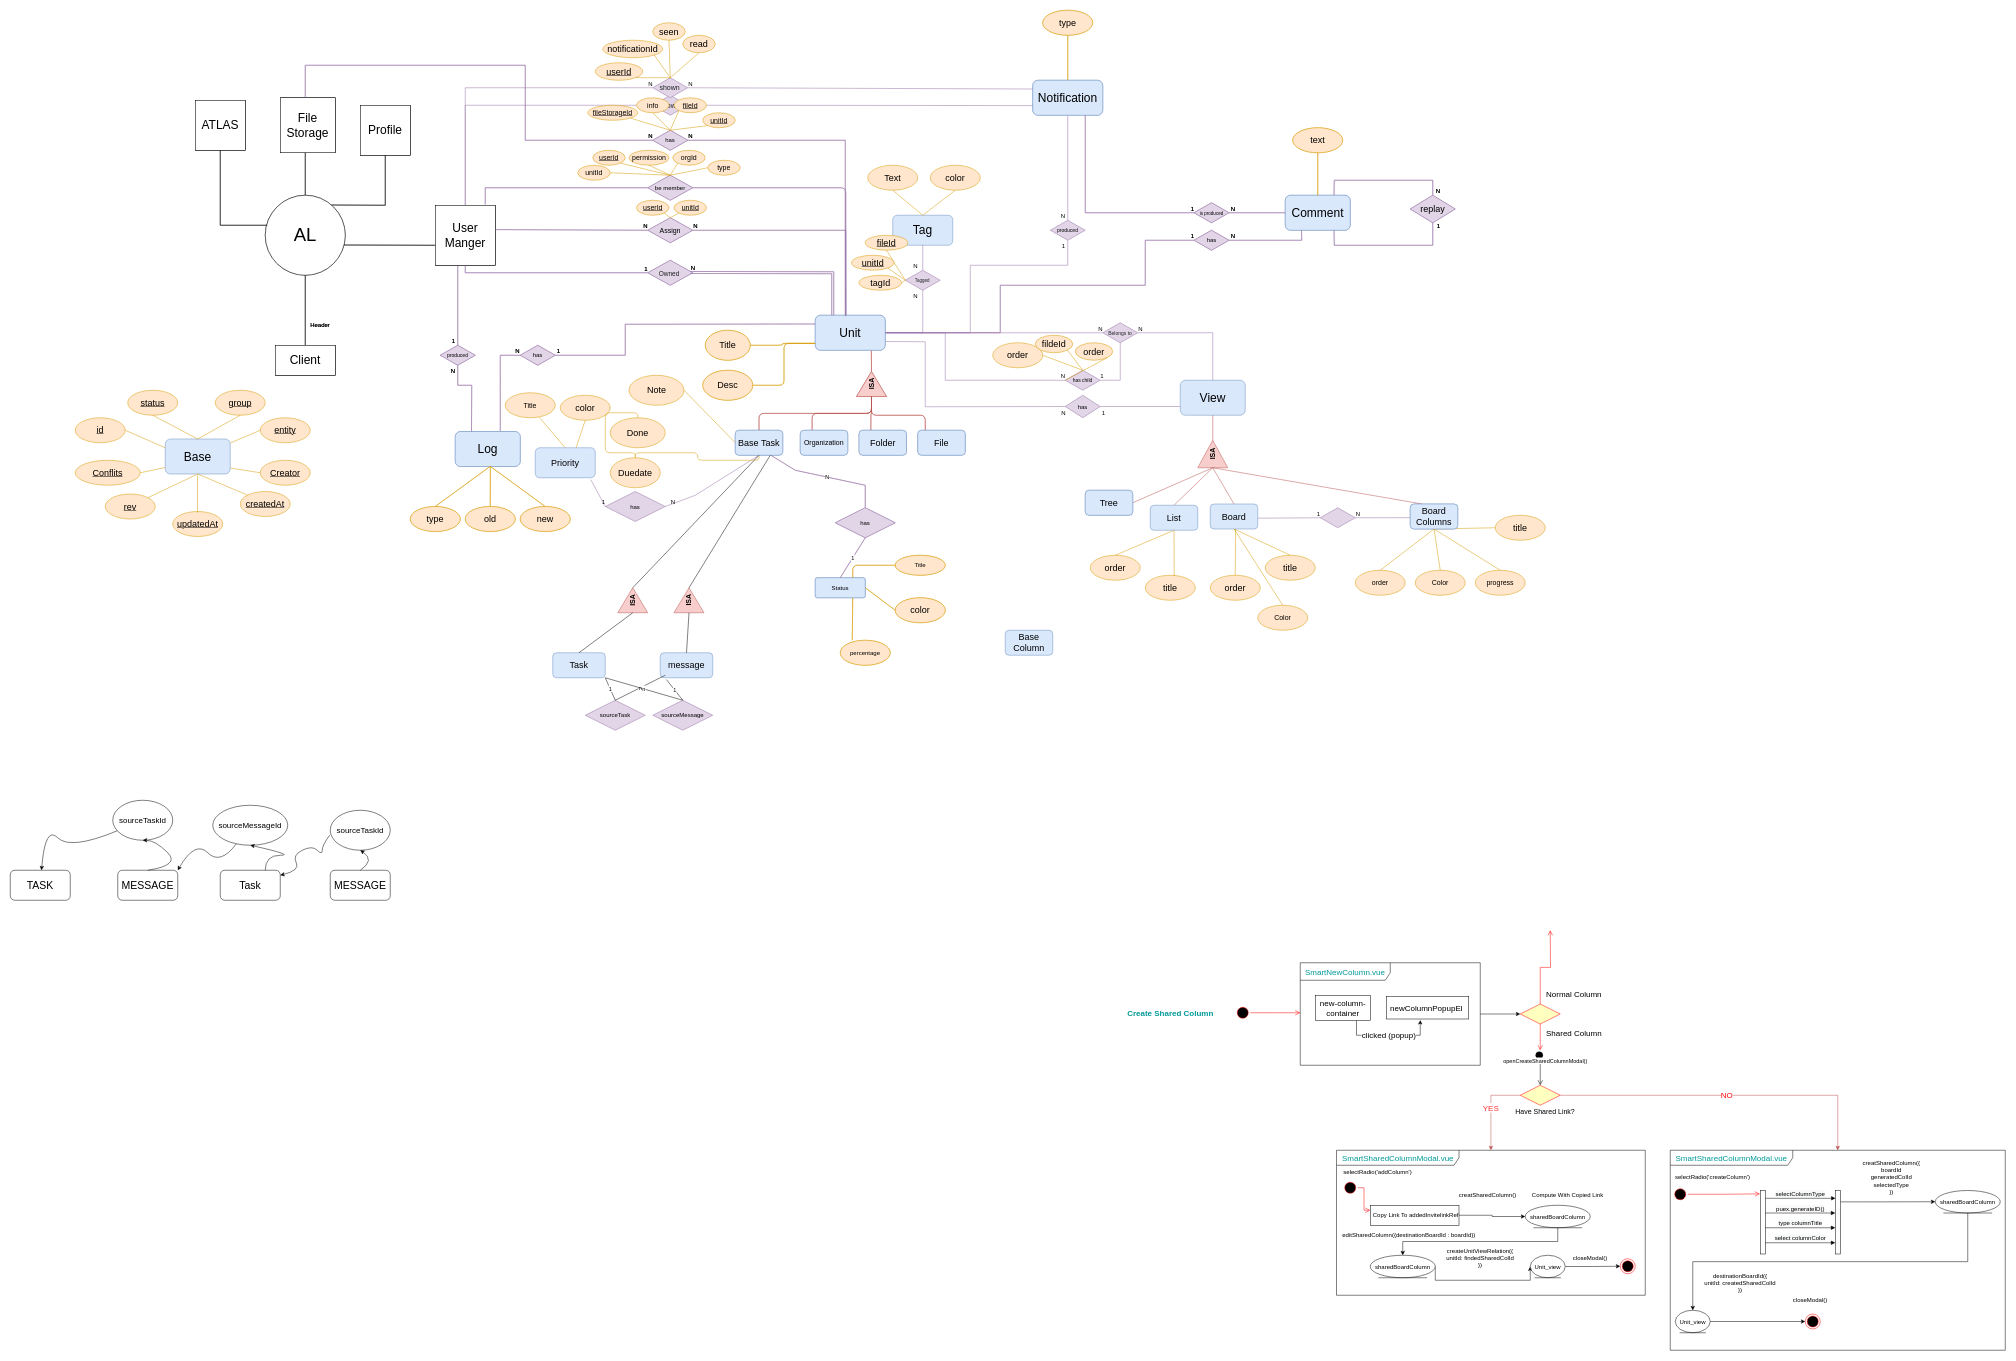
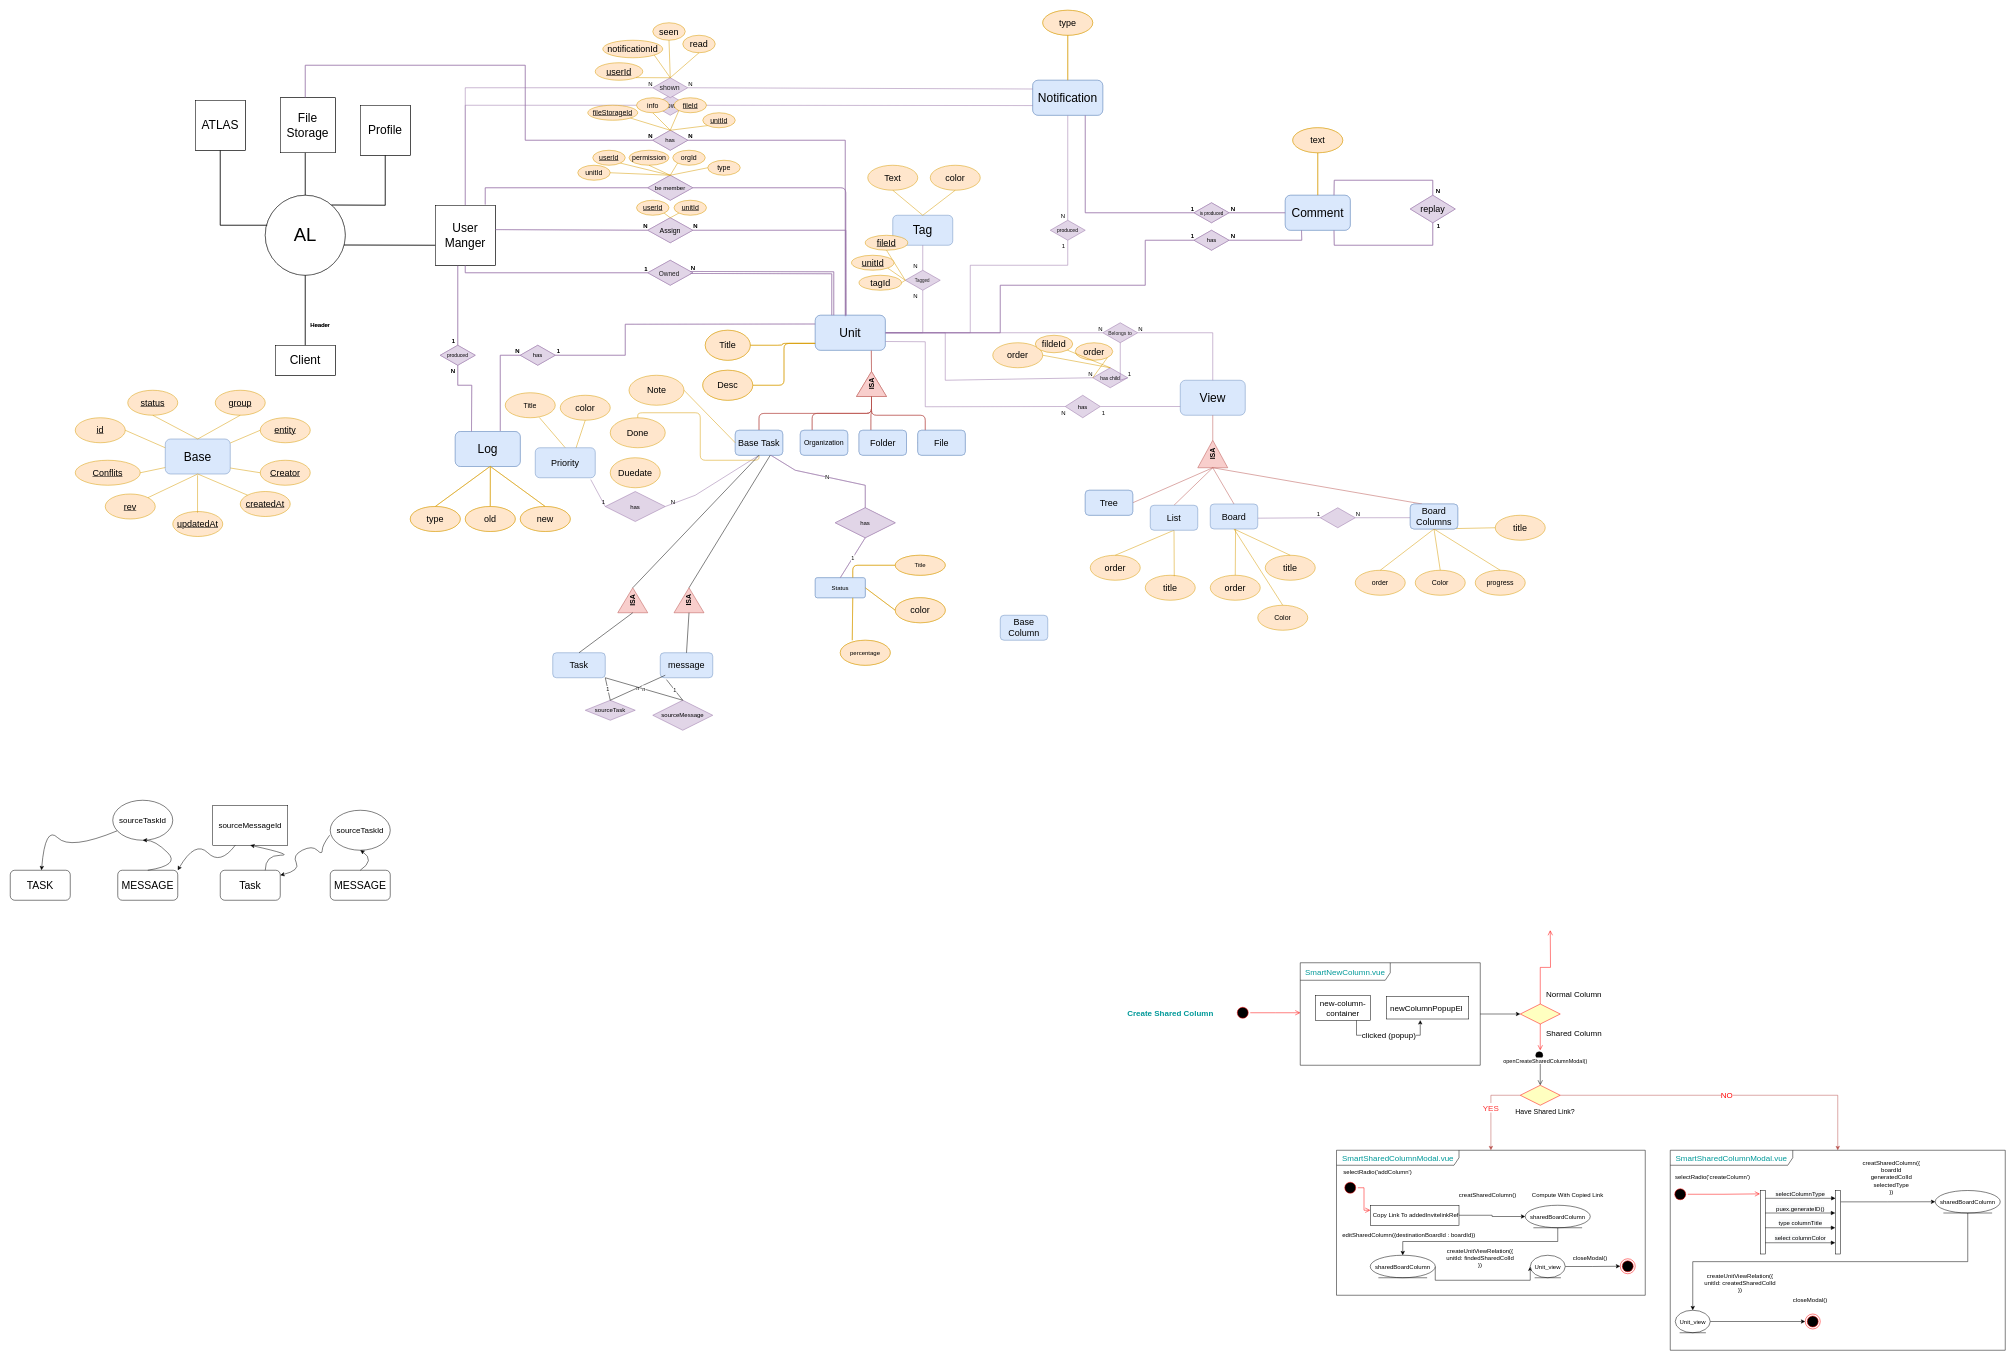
- <mxCell id="145" value="&lt;span style=&quot;font-size: 10px&quot;&gt;has child&lt;/span&gt;" style="rhombus;whiteSpace=wrap;html=1;fillColor=#e1d5e7;strokeColor=#9673a6;" parent="1" vertex="1"><mxGeometry x="2130" y="740" width="70" height="40" as="geometry" /></mxCell>
+ <mxCell id="145" value="&lt;span style=&quot;font-size: 10px&quot;&gt;has child&lt;/span&gt;" style="rhombus;whiteSpace=wrap;html=1;fillColor=#e1d5e7;strokeColor=#9673a6;" parent="1" vertex="1"><mxGeometry x="2185" y="735" width="70" height="40" as="geometry" /></mxCell>
- <mxCell id="224" style="endArrow=none;html=1;fontFamily=Helvetica;fontSize=11;fontColor=#000000;align=center;strokeColor=#d79b00;edgeStyle=orthogonalEdgeStyle;exitX=0.5;exitY=0;exitDx=0;exitDy=0;fillColor=#ffe6cc;" parent="1" source="217" target="216" edge="1"><mxGeometry relative="1" as="geometry"><mxPoint x="1414.86" y="943.86" as="sourcePoint" /><mxPoint x="1522.5" y="920" as="targetPoint" /></mxGeometry></mxCell>
+ <mxCell id="224" style="endArrow=none;html=1;fontFamily=Helvetica;fontSize=11;fontColor=#000000;align=center;strokeColor=#d79b00;edgeStyle=orthogonalEdgeStyle;exitX=0.5;exitY=0;exitDx=0;exitDy=0;entryX=0.5;entryY=1;entryDx=0;entryDy=0;fillColor=#ffe6cc;" parent="1" source="217" target="292" edge="1"><mxGeometry relative="1" as="geometry"><mxPoint x="1414.86" y="943.86" as="sourcePoint" /><mxPoint x="1522.5" y="920" as="targetPoint" /></mxGeometry></mxCell>
- <mxCell id="225" style="endArrow=none;html=1;fontFamily=Helvetica;fontSize=11;fontColor=#000000;align=center;strokeColor=#d79b00;edgeStyle=orthogonalEdgeStyle;exitX=0.5;exitY=0;exitDx=0;exitDy=0;entryX=0.5;entryY=1;entryDx=0;entryDy=0;fillColor=#ffe6cc;" parent="1" source="216" target="292" edge="1"><mxGeometry relative="1" as="geometry"><mxPoint x="1370.32" y="989.04" as="sourcePoint" /><mxPoint x="1522.5" y="920" as="targetPoint" /></mxGeometry></mxCell>
- <mxCell id="359" value="&lt;font style=&quot;font-size: 18px&quot;&gt;Base Column&lt;/font&gt;" style="rounded=1;whiteSpace=wrap;html=1;fillColor=#dae8fc;strokeColor=#6c8ebf;" parent="1" vertex="1"><mxGeometry x="2010" y="1260" width="95" height="50" as="geometry" /></mxCell>
+ <mxCell id="359" value="&lt;font style=&quot;font-size: 18px&quot;&gt;Base Column&lt;/font&gt;" style="rounded=1;whiteSpace=wrap;html=1;fillColor=#dae8fc;strokeColor=#6c8ebf;" parent="1" vertex="1"><mxGeometry x="2000" y="1230" width="95" height="50" as="geometry" /></mxCell>
- <mxCell id="346" value="sourceTask" style="shape=rhombus;perimeter=rhombusPerimeter;whiteSpace=wrap;html=1;align=center;fillColor=#e1d5e7;strokeColor=#9673a6;" parent="1" vertex="1"><mxGeometry x="1170" y="1400" width="120" height="60" as="geometry" /></mxCell>
+ <mxCell id="346" value="sourceTask" style="shape=rhombus;perimeter=rhombusPerimeter;whiteSpace=wrap;html=1;align=center;fillColor=#e1d5e7;strokeColor=#9673a6;" parent="1" vertex="1"><mxGeometry x="1170" y="1400" width="100" height="40" as="geometry" /></mxCell>
- <mxCell id="367" value="&lt;font style=&quot;font-size: 16px&quot;&gt;sourceMessageId&lt;/font&gt;" style="ellipse;whiteSpace=wrap;html=1;" parent="1" vertex="1"><mxGeometry x="425" y="1610" width="150" height="80" as="geometry" /></mxCell>
+ <mxCell id="367" value="&lt;font style=&quot;font-size: 16px&quot;&gt;sourceMessageId&lt;/font&gt;" style="whiteSpace=wrap;html=1;rounded=0;" parent="1" vertex="1"><mxGeometry x="425" y="1610" width="150" height="80" as="geometry" /></mxCell>
- <mxCell id="419" value="destinationBoardId({&lt;br&gt;unitId: createdSharedColId&lt;br&gt;})" style="text;html=1;strokeColor=none;fillColor=none;align=center;verticalAlign=middle;whiteSpace=wrap;rounded=0;" vertex="1" parent="1"><mxGeometry x="3400" y="2540" width="160" height="50" as="geometry" /></mxCell>
+ <mxCell id="419" value="createUnitViewRelation({&lt;br&gt;unitId: createdSharedColId&lt;br&gt;})" style="text;html=1;strokeColor=none;fillColor=none;align=center;verticalAlign=middle;whiteSpace=wrap;rounded=0;" vertex="1" parent="1"><mxGeometry x="3400" y="2540" width="160" height="50" as="geometry" /></mxCell>
